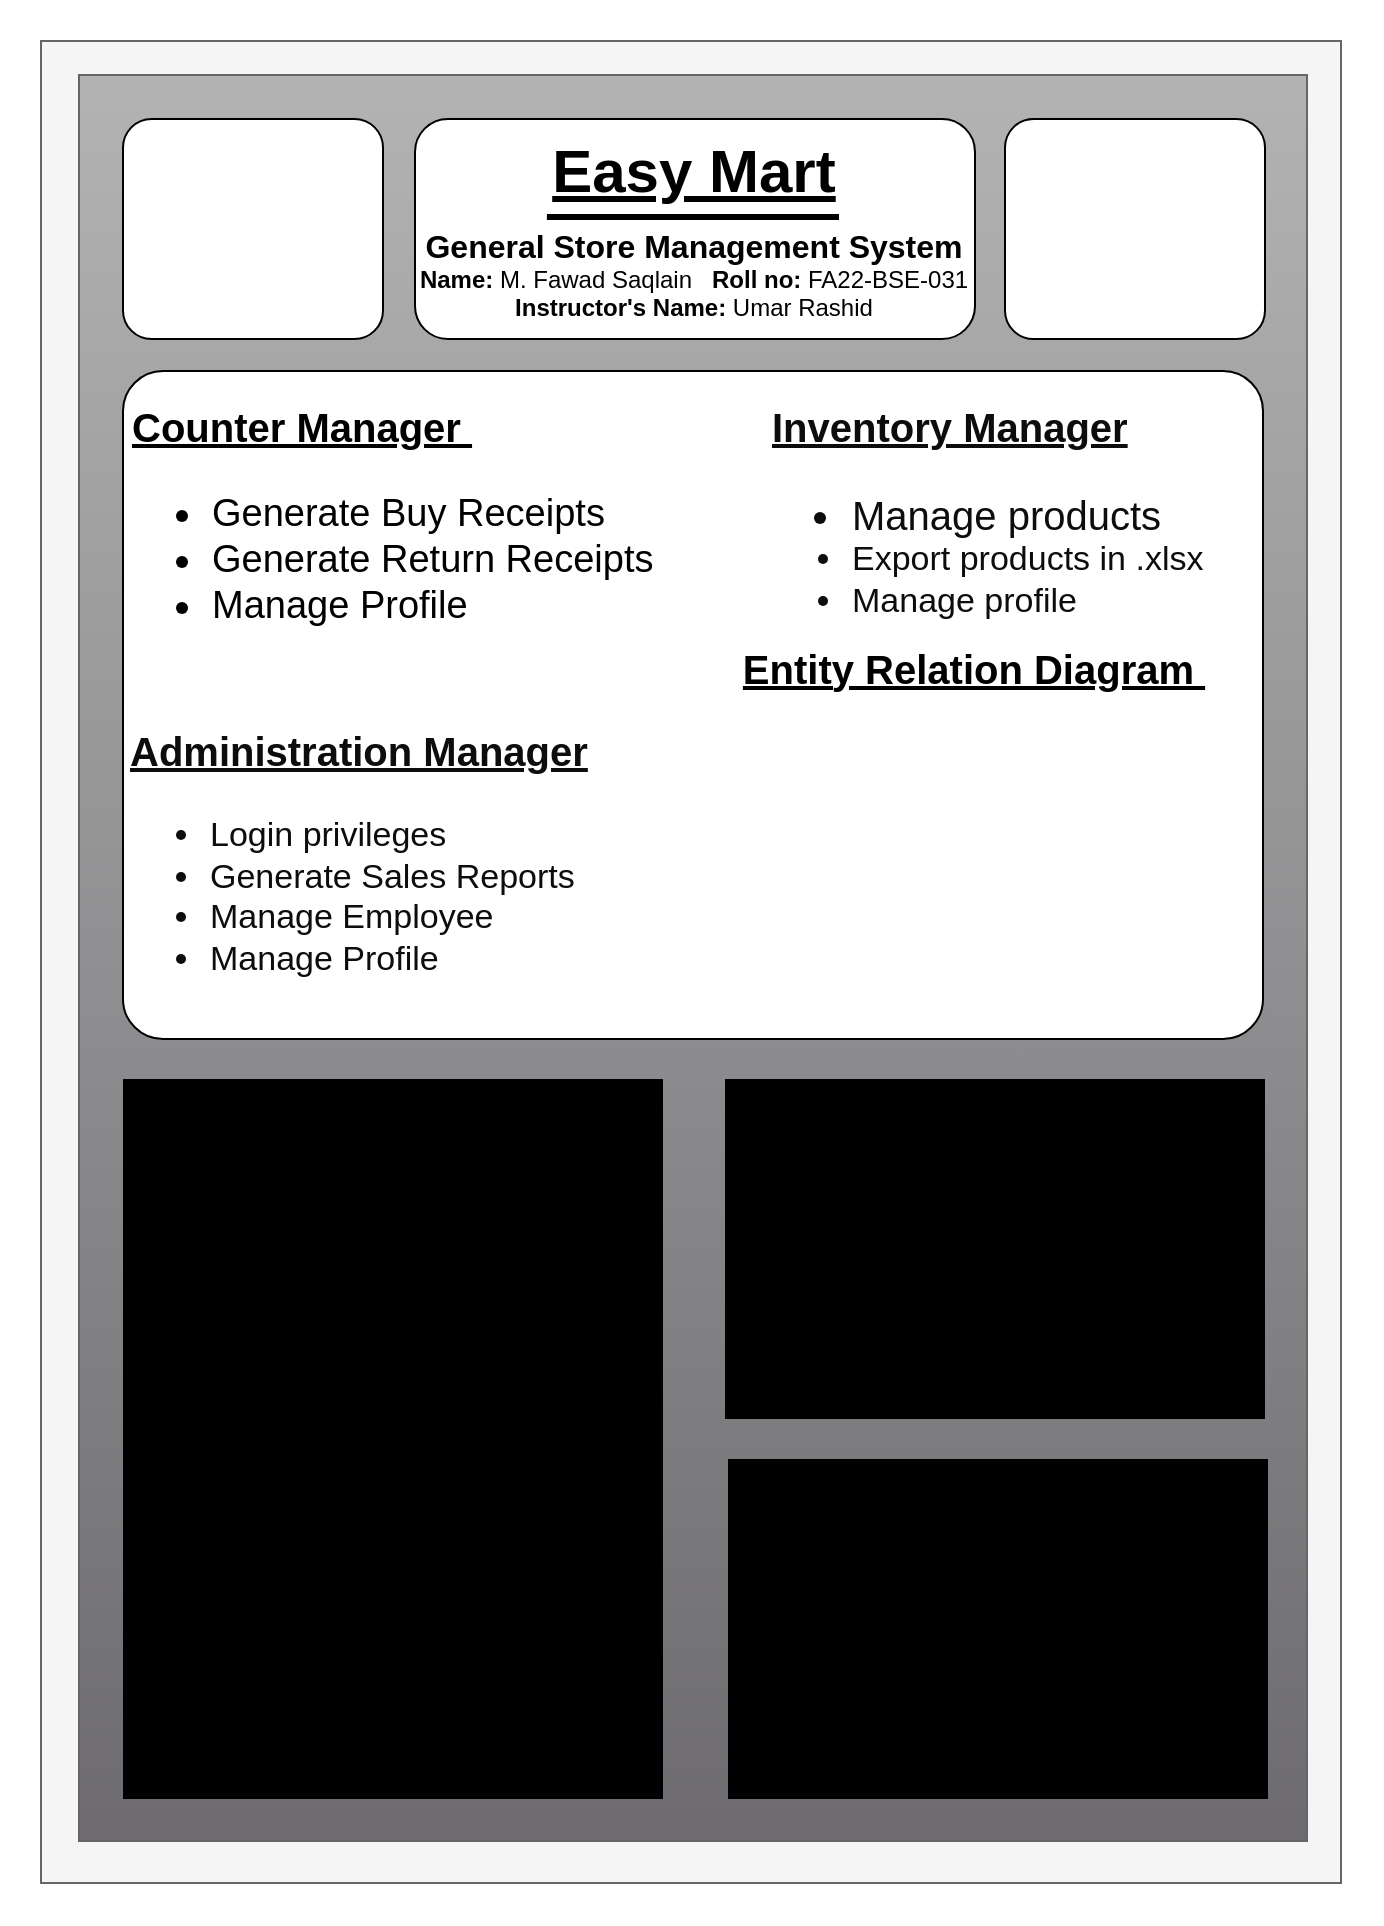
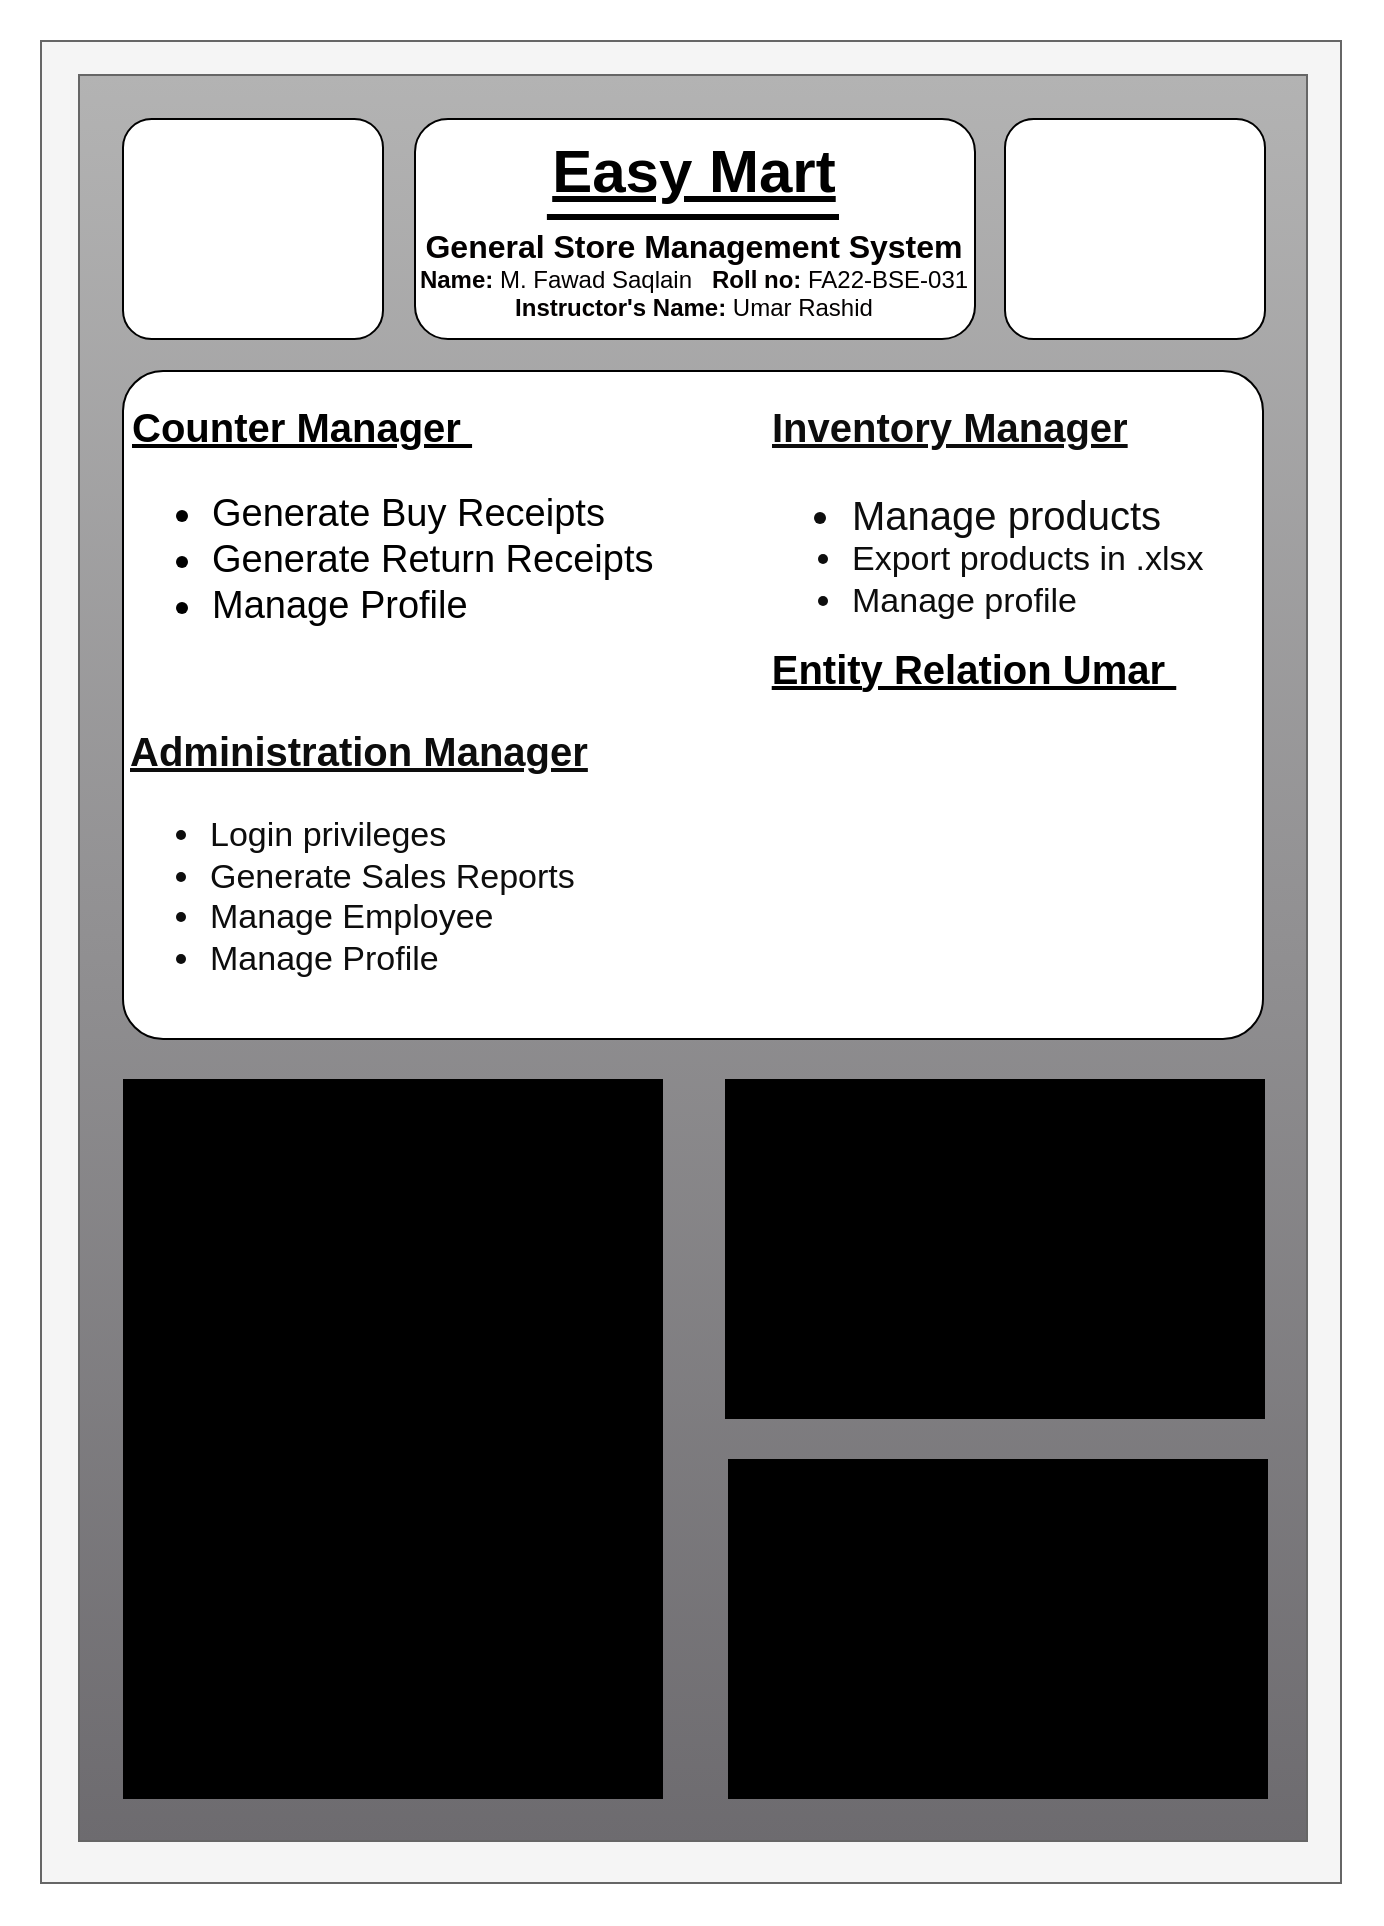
- <mxCell id="15" value="&lt;font style=&quot;font-size: 20px;&quot; color=&quot;#000000&quot;&gt;&lt;b&gt;&lt;u&gt;Entity Relation Diagram&amp;nbsp;&lt;/u&gt;&lt;/b&gt;&lt;/font&gt;" style="text;html=1;align=center;verticalAlign=middle;whiteSpace=wrap;rounded=0;" parent="1" vertex="1"><mxGeometry x="362" y="319" width="250" height="30" as="geometry" /></mxCell>
+ <mxCell id="15" value="&lt;font style=&quot;font-size: 20px;&quot; color=&quot;#000000&quot;&gt;&lt;b&gt;&lt;u&gt;Entity Relation Umar&amp;nbsp;&lt;/u&gt;&lt;/b&gt;&lt;/font&gt;" style="text;html=1;align=center;verticalAlign=middle;whiteSpace=wrap;rounded=0;" parent="1" vertex="1"><mxGeometry x="362" y="319" width="250" height="30" as="geometry" /></mxCell>
